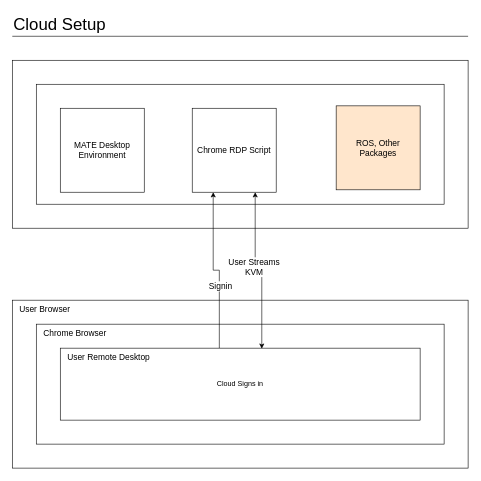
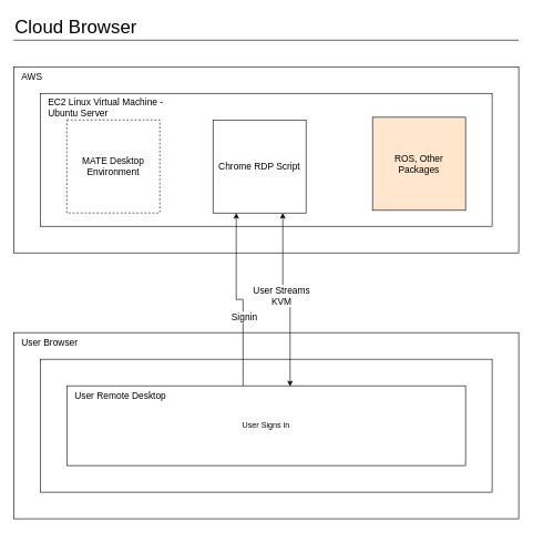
- <mxCell id="4" value="Cloud Setup" style="text;html=1;strokeColor=none;fillColor=none;align=left;verticalAlign=bottom;whiteSpace=wrap;rounded=0;fontStyle=0;fontSize=28;labelPosition=center;verticalLabelPosition=middle;" vertex="1" parent="1"><mxGeometry x="20" y="20" width="320" height="40" as="geometry" /></mxCell>
+ <mxCell id="4" value="Cloud Browser" style="text;html=1;strokeColor=none;fillColor=none;align=left;verticalAlign=bottom;whiteSpace=wrap;rounded=0;fontStyle=0;fontSize=28;labelPosition=center;verticalLabelPosition=middle;" vertex="1" parent="1"><mxGeometry x="20" y="20" width="320" height="40" as="geometry" /></mxCell>
+ <mxCell id="5" value="AWS" style="text;html=1;strokeColor=none;fillColor=none;align=left;verticalAlign=middle;whiteSpace=wrap;rounded=0;fontSize=14;" vertex="1" parent="1"><mxGeometry x="30" y="100" width="120" height="30" as="geometry" /></mxCell>
+ <mxCell id="7" value="EC2 Linux Virtual Machine - Ubuntu Server" style="text;html=1;strokeColor=none;fillColor=none;align=left;verticalAlign=middle;whiteSpace=wrap;rounded=0;fontSize=14;" vertex="1" parent="1"><mxGeometry x="70" y="146" width="190" height="30" as="geometry" /></mxCell>
- <mxCell id="8" value="MATE Desktop Environment" style="rounded=0;whiteSpace=wrap;html=1;fontSize=14;" vertex="1" parent="1"><mxGeometry x="100" y="180" width="140" height="140" as="geometry" /></mxCell>
+ <mxCell id="8" value="MATE Desktop Environment" style="rounded=0;whiteSpace=wrap;html=1;fontSize=14;dashed=1;" vertex="1" parent="1"><mxGeometry x="100" y="180" width="140" height="140" as="geometry" /></mxCell>
- <mxCell id="14" value="Chrome Browser" style="text;html=1;strokeColor=none;fillColor=none;align=left;verticalAlign=middle;whiteSpace=wrap;rounded=0;fontSize=14;" vertex="1" parent="1"><mxGeometry x="70" y="540" width="190" height="30" as="geometry" /></mxCell>
- <mxCell id="17" value="Cloud Signs in" style="rounded=0;whiteSpace=wrap;html=1;" vertex="1" parent="1"><mxGeometry x="100" y="580" width="600" height="120" as="geometry" /></mxCell>
+ <mxCell id="17" value="User Signs in" style="rounded=0;whiteSpace=wrap;html=1;" vertex="1" parent="1"><mxGeometry x="100" y="580" width="600" height="120" as="geometry" /></mxCell>
